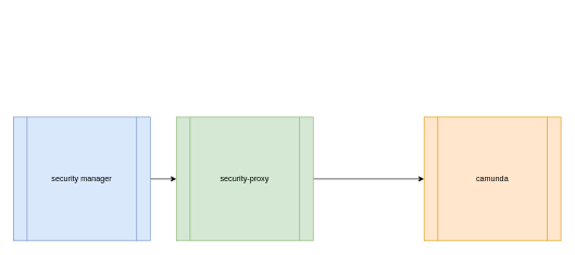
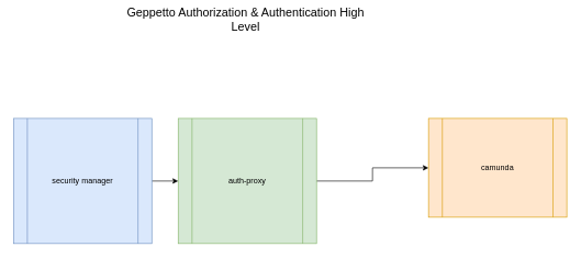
+ <mxCell id="7" value="&lt;font style=&quot;font-size: 18px&quot;&gt;Geppetto Authorization &amp;amp; Authentication High Level&lt;/font&gt;" style="text;html=1;strokeColor=none;fillColor=none;align=center;verticalAlign=middle;whiteSpace=wrap;rounded=0;" vertex="1" parent="1"><mxGeometry x="184" y="20" width="377" height="20" as="geometry" /></mxCell>
- <mxCell id="5" value="security-proxy" style="shape=process;whiteSpace=wrap;html=1;backgroundOutline=1;fillColor=#d5e8d4;strokeColor=#82b366;" vertex="1" parent="1"><mxGeometry x="270" y="179" width="210" height="190" as="geometry" /></mxCell>
+ <mxCell id="5" value="auth-proxy" style="shape=process;whiteSpace=wrap;html=1;backgroundOutline=1;fillColor=#d5e8d4;strokeColor=#82b366;" vertex="1" parent="1"><mxGeometry x="270" y="179" width="210" height="190" as="geometry" /></mxCell>
- <mxCell id="6" value="camunda" style="shape=process;whiteSpace=wrap;html=1;backgroundOutline=1;fillColor=#ffe6cc;strokeColor=#d79b00;" vertex="1" parent="1"><mxGeometry x="650" y="179" width="210" height="190" as="geometry" /></mxCell>
+ <mxCell id="6" value="camunda" style="shape=process;whiteSpace=wrap;html=1;backgroundOutline=1;fillColor=#ffe6cc;strokeColor=#d79b00;" vertex="1" parent="1"><mxGeometry x="650" y="179" width="210" height="150" as="geometry" /></mxCell>
